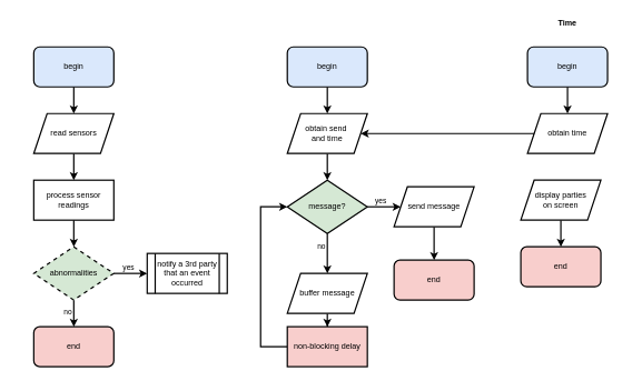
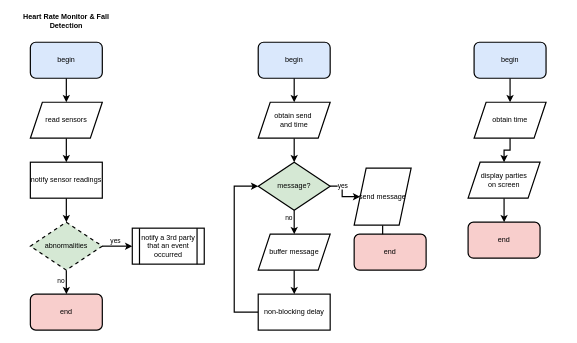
+ <mxCell id="28" value="&lt;h4&gt;&lt;b&gt;Heart Rate Monitor &amp;amp; Fall Detection&lt;/b&gt;&lt;/h4&gt;" style="text;html=1;align=center;verticalAlign=middle;whiteSpace=wrap;rounded=0;" parent="1" vertex="1"><mxGeometry x="20" y="20" width="180" height="30" as="geometry" /></mxCell>
- <mxCell id="31" value="&lt;h4&gt;&lt;b&gt;Time&lt;br&gt;&lt;/b&gt;&lt;/h4&gt;" style="text;html=1;align=center;verticalAlign=middle;whiteSpace=wrap;rounded=0;" parent="1" vertex="1"><mxGeometry x="760" y="20" width="180" height="30" as="geometry" /></mxCell>
- <mxCell id="37" style="edgeStyle=orthogonalEdgeStyle;rounded=0;orthogonalLoop=1;jettySize=auto;html=1;curved=0;strokeWidth=2;" parent="1" source="34" target="30" edge="1"><mxGeometry relative="1" as="geometry" /></mxCell>
+ <mxCell id="37" style="edgeStyle=orthogonalEdgeStyle;rounded=0;orthogonalLoop=1;jettySize=auto;html=1;entryX=0.5;entryY=0;entryDx=0;entryDy=0;curved=0;strokeWidth=2;" parent="1" source="34" target="36" edge="1"><mxGeometry relative="1" as="geometry" /></mxCell>
- <mxCell id="3" value="process sensor readings" style="rounded=0;whiteSpace=wrap;html=1;strokeWidth=2;" parent="1" vertex="1"><mxGeometry x="50" y="270" width="120" height="60" as="geometry" /></mxCell>
+ <mxCell id="3" value="notify sensor readings" style="rounded=0;whiteSpace=wrap;html=1;strokeWidth=2;" parent="1" vertex="1"><mxGeometry x="50" y="270" width="120" height="60" as="geometry" /></mxCell>
- <mxCell id="24" value="send message" style="shape=parallelogram;perimeter=parallelogramPerimeter;whiteSpace=wrap;html=1;fixedSize=1;strokeWidth=2;" parent="1" vertex="1"><mxGeometry x="590" y="280" width="120" height="60" as="geometry" /></mxCell>
+ <mxCell id="24" value="send message" style="shape=parallelogram;perimeter=parallelogramPerimeter;whiteSpace=wrap;html=1;fixedSize=1;strokeWidth=2;" parent="1" vertex="1"><mxGeometry x="590" y="280" width="95" height="95" as="geometry" /></mxCell>
- <mxCell id="22" value="buffer message" style="shape=parallelogram;perimeter=parallelogramPerimeter;whiteSpace=wrap;html=1;fixedSize=1;strokeWidth=2;" parent="1" vertex="1"><mxGeometry x="430" y="410" width="120" height="60" as="geometry" /></mxCell>
+ <mxCell id="22" value="buffer message" style="shape=parallelogram;perimeter=parallelogramPerimeter;whiteSpace=wrap;html=1;fixedSize=1;strokeWidth=2;" parent="1" vertex="1"><mxGeometry x="430" y="390" width="120" height="60" as="geometry" /></mxCell>
- <mxCell id="26" value="non-blocking delay" style="rounded=0;whiteSpace=wrap;html=1;strokeWidth=2;fillColor=#f8cecc;" parent="1" vertex="1"><mxGeometry x="430" y="490" width="120" height="60" as="geometry" /></mxCell>
+ <mxCell id="26" value="non-blocking delay" style="rounded=0;whiteSpace=wrap;html=1;strokeWidth=2;" parent="1" vertex="1"><mxGeometry x="430" y="490" width="120" height="60" as="geometry" /></mxCell>
